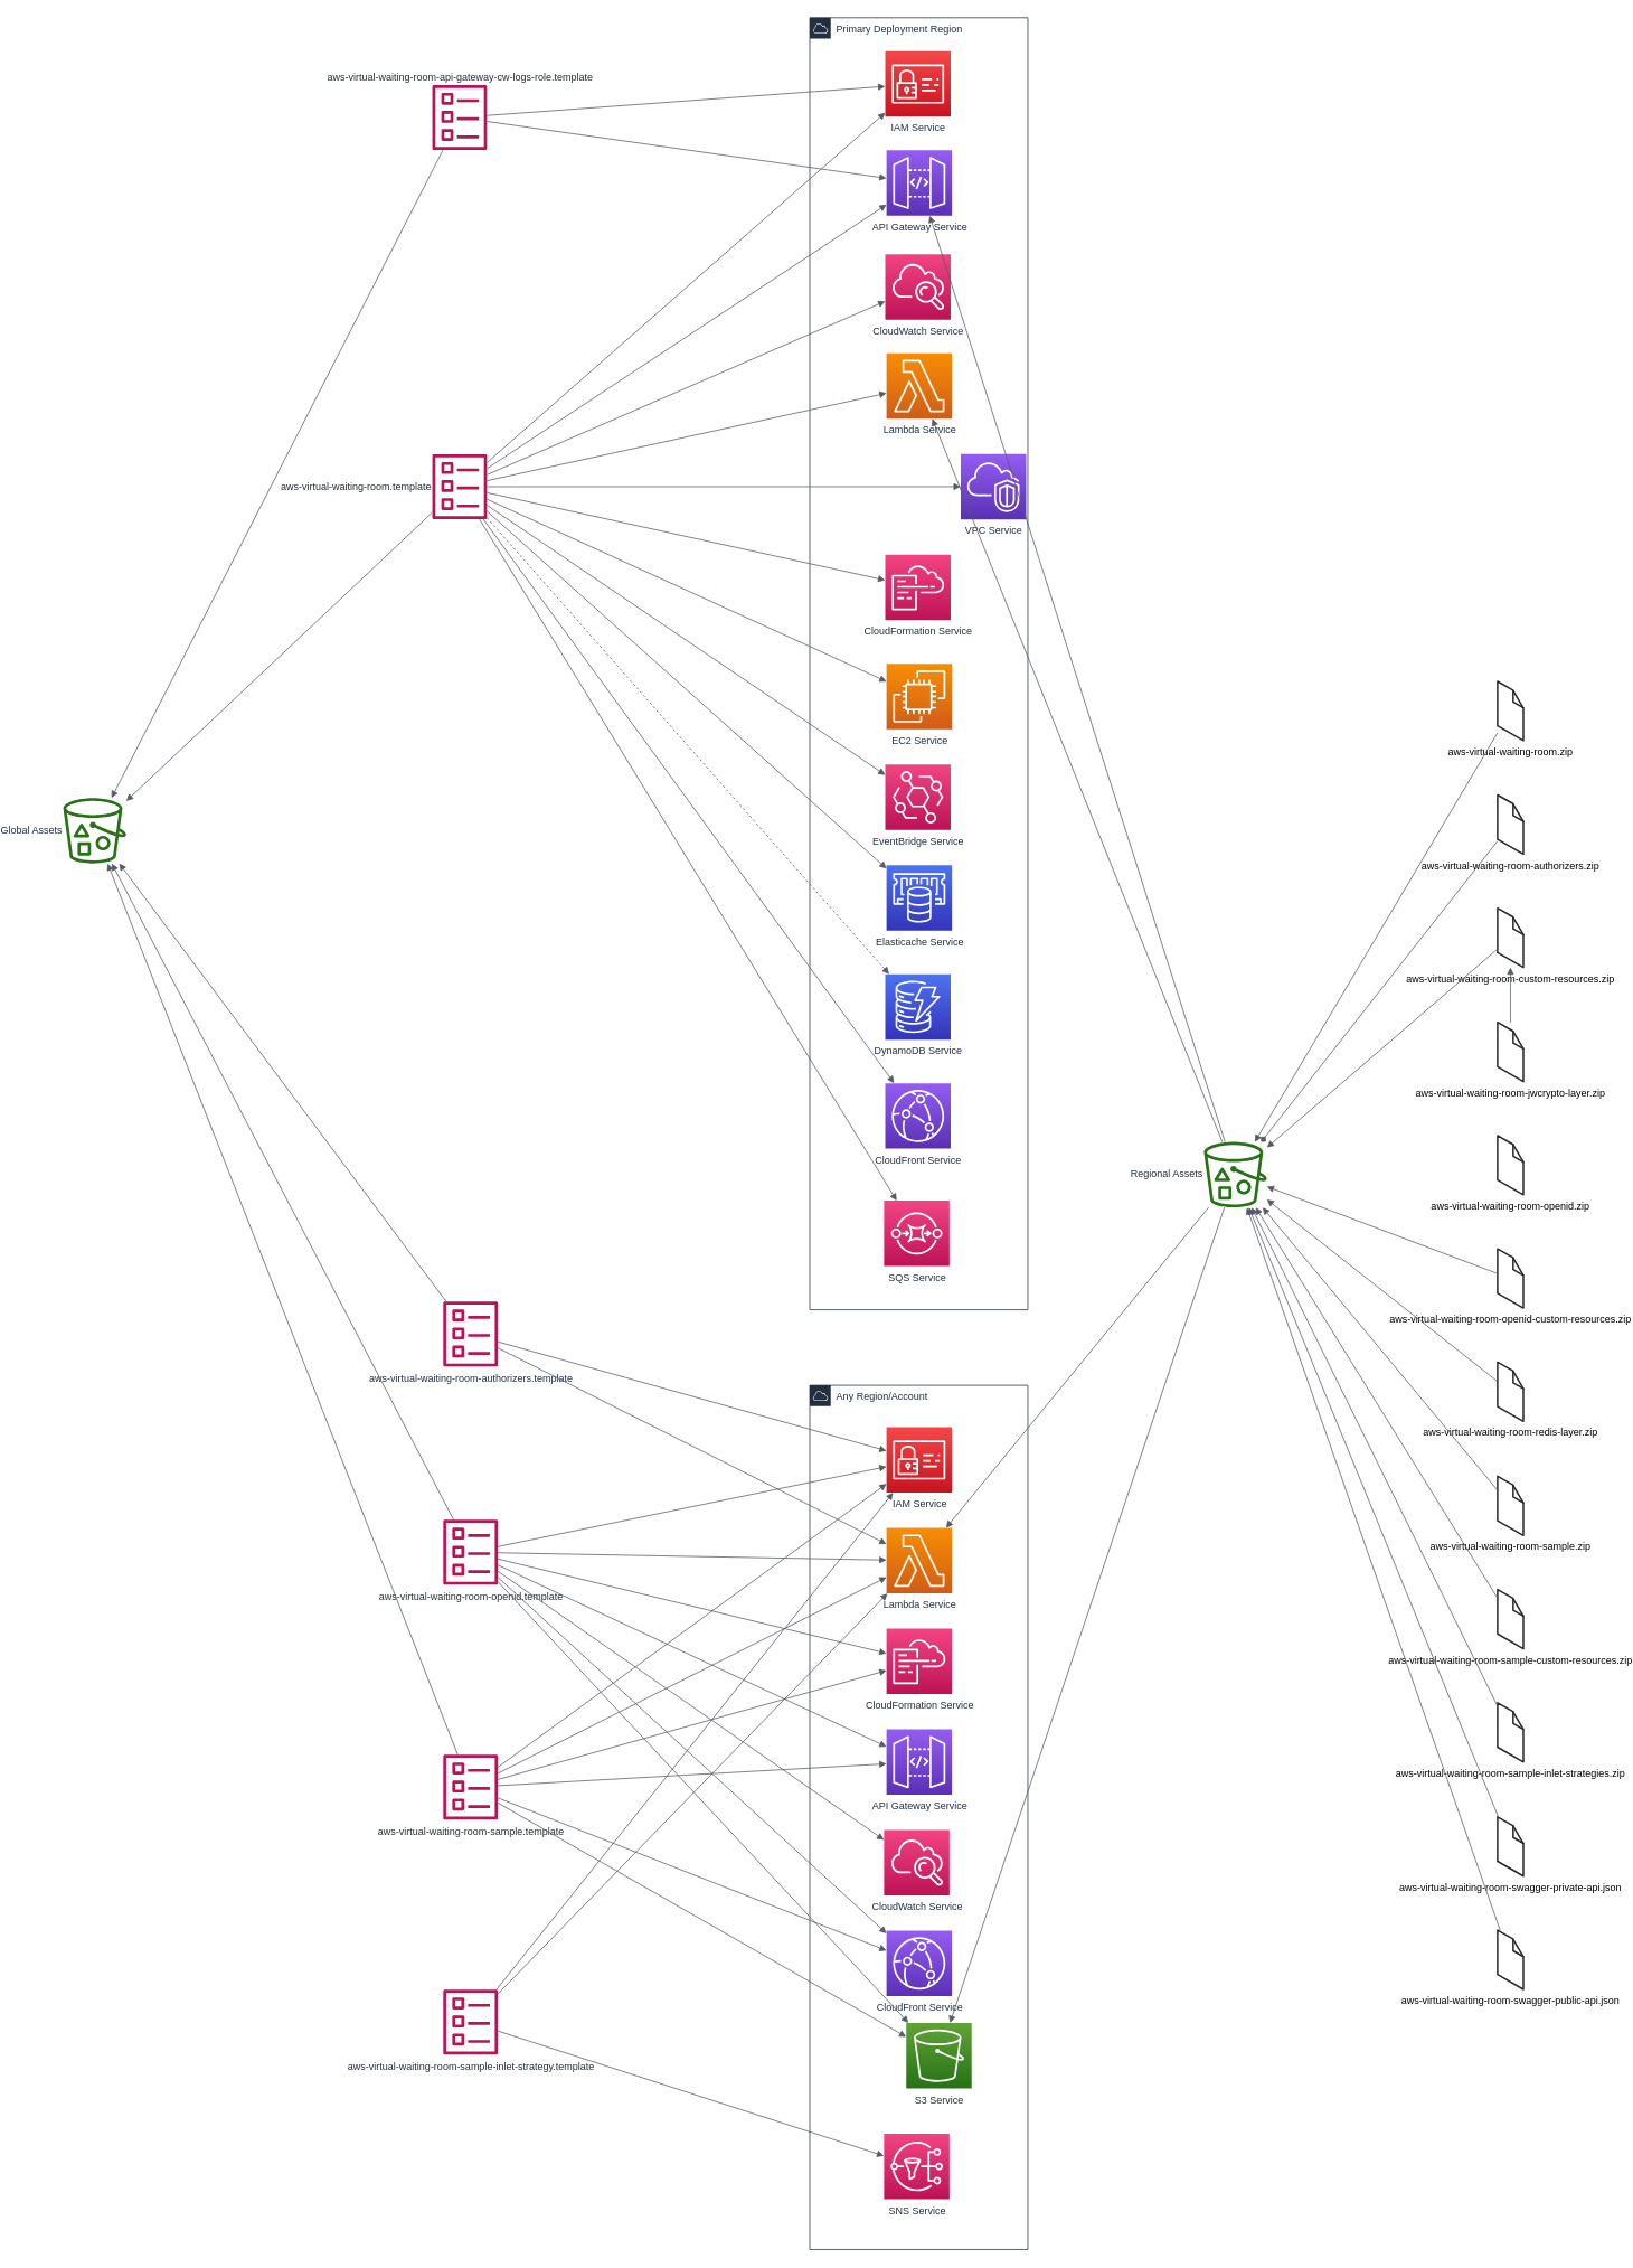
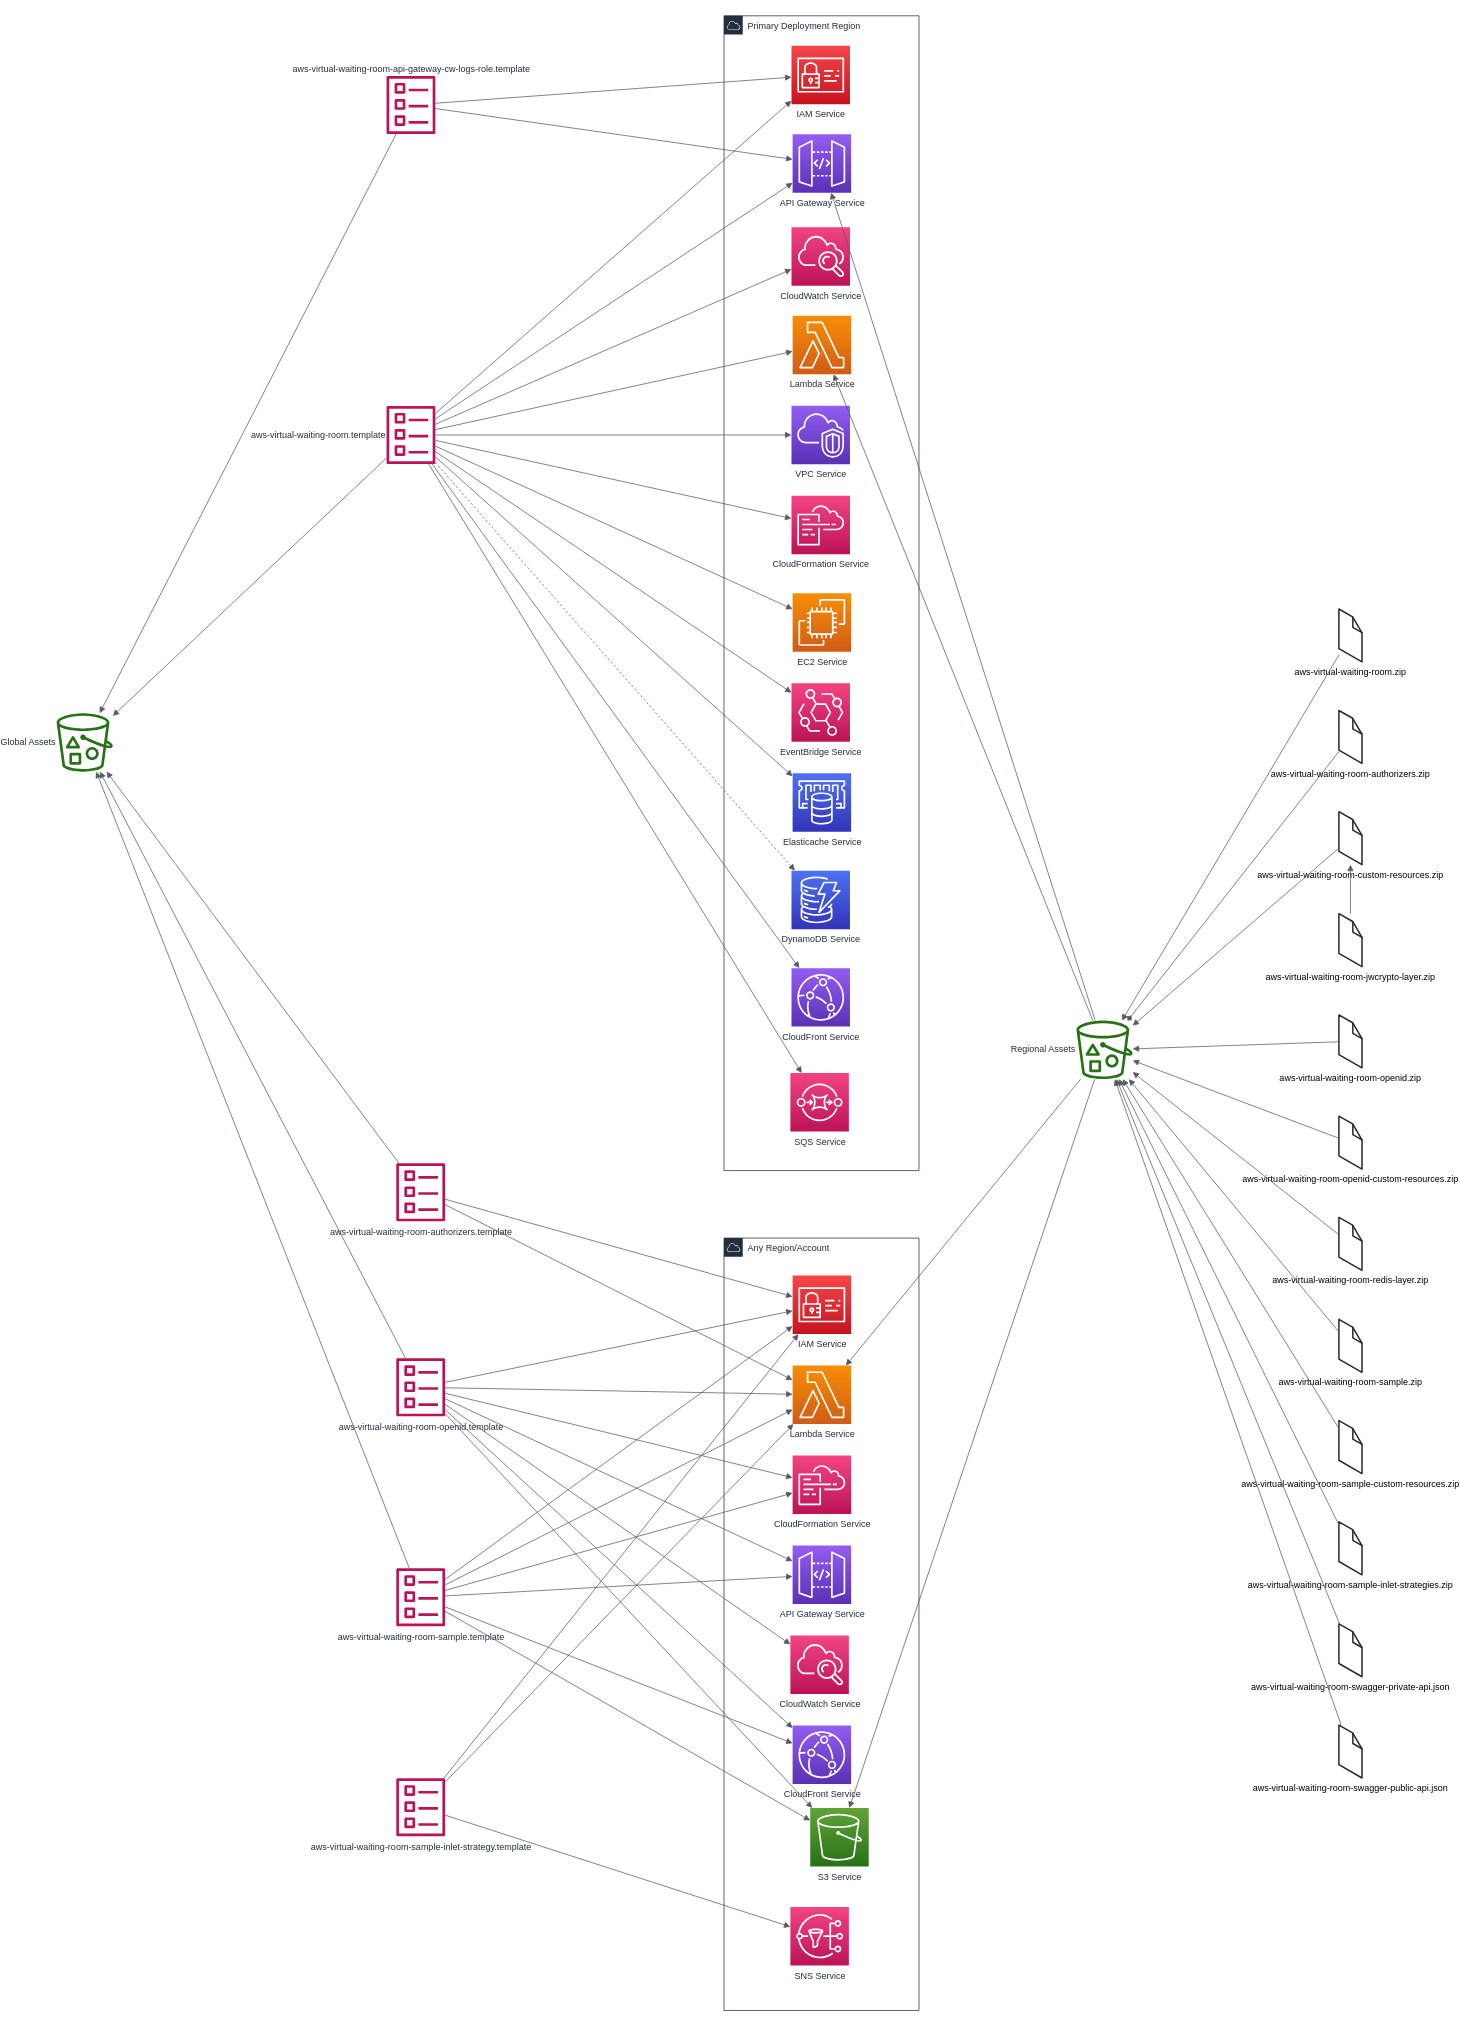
- <mxCell id="39" value="VPC Service" style="points=[[0,0,0],[0.25,0,0],[0.5,0,0],[0.75,0,0],[1,0,0],[0,1,0],[0.25,1,0],[0.5,1,0],[0.75,1,0],[1,1,0],[0,0.25,0],[0,0.5,0],[0,0.75,0],[1,0.25,0],[1,0.5,0],[1,0.75,0]];outlineConnect=0;fontColor=#232F3E;gradientColor=#945DF2;gradientDirection=north;fillColor=#5A30B5;strokeColor=#ffffff;dashed=0;verticalLabelPosition=bottom;verticalAlign=top;align=center;html=1;fontSize=12;fontStyle=0;aspect=fixed;shape=mxgraph.aws4.resourceIcon;resIcon=mxgraph.aws4.vpc;" parent="1" vertex="1"><mxGeometry x="1090" y="540" width="78" height="78" as="geometry" /></mxCell>
+ <mxCell id="39" value="VPC Service" style="points=[[0,0,0],[0.25,0,0],[0.5,0,0],[0.75,0,0],[1,0,0],[0,1,0],[0.25,1,0],[0.5,1,0],[0.75,1,0],[1,1,0],[0,0.25,0],[0,0.5,0],[0,0.75,0],[1,0.25,0],[1,0.5,0],[1,0.75,0]];outlineConnect=0;fontColor=#232F3E;gradientColor=#945DF2;gradientDirection=north;fillColor=#5A30B5;strokeColor=#ffffff;dashed=0;verticalLabelPosition=bottom;verticalAlign=top;align=center;html=1;fontSize=12;fontStyle=0;aspect=fixed;shape=mxgraph.aws4.resourceIcon;resIcon=mxgraph.aws4.vpc;" parent="1" vertex="1"><mxGeometry x="1000" y="540" width="78" height="78" as="geometry" /></mxCell>
+ <mxCell id="84" value="" style="html=1;endArrow=block;elbow=vertical;startArrow=none;endFill=1;strokeColor=#545B64;rounded=0;" parent="1" source="78" target="4" edge="1"><mxGeometry width="100" relative="1" as="geometry"><mxPoint x="1740" y="1269.571" as="sourcePoint" /><mxPoint x="1465" y="1392.269" as="targetPoint" /></mxGeometry></mxCell>
